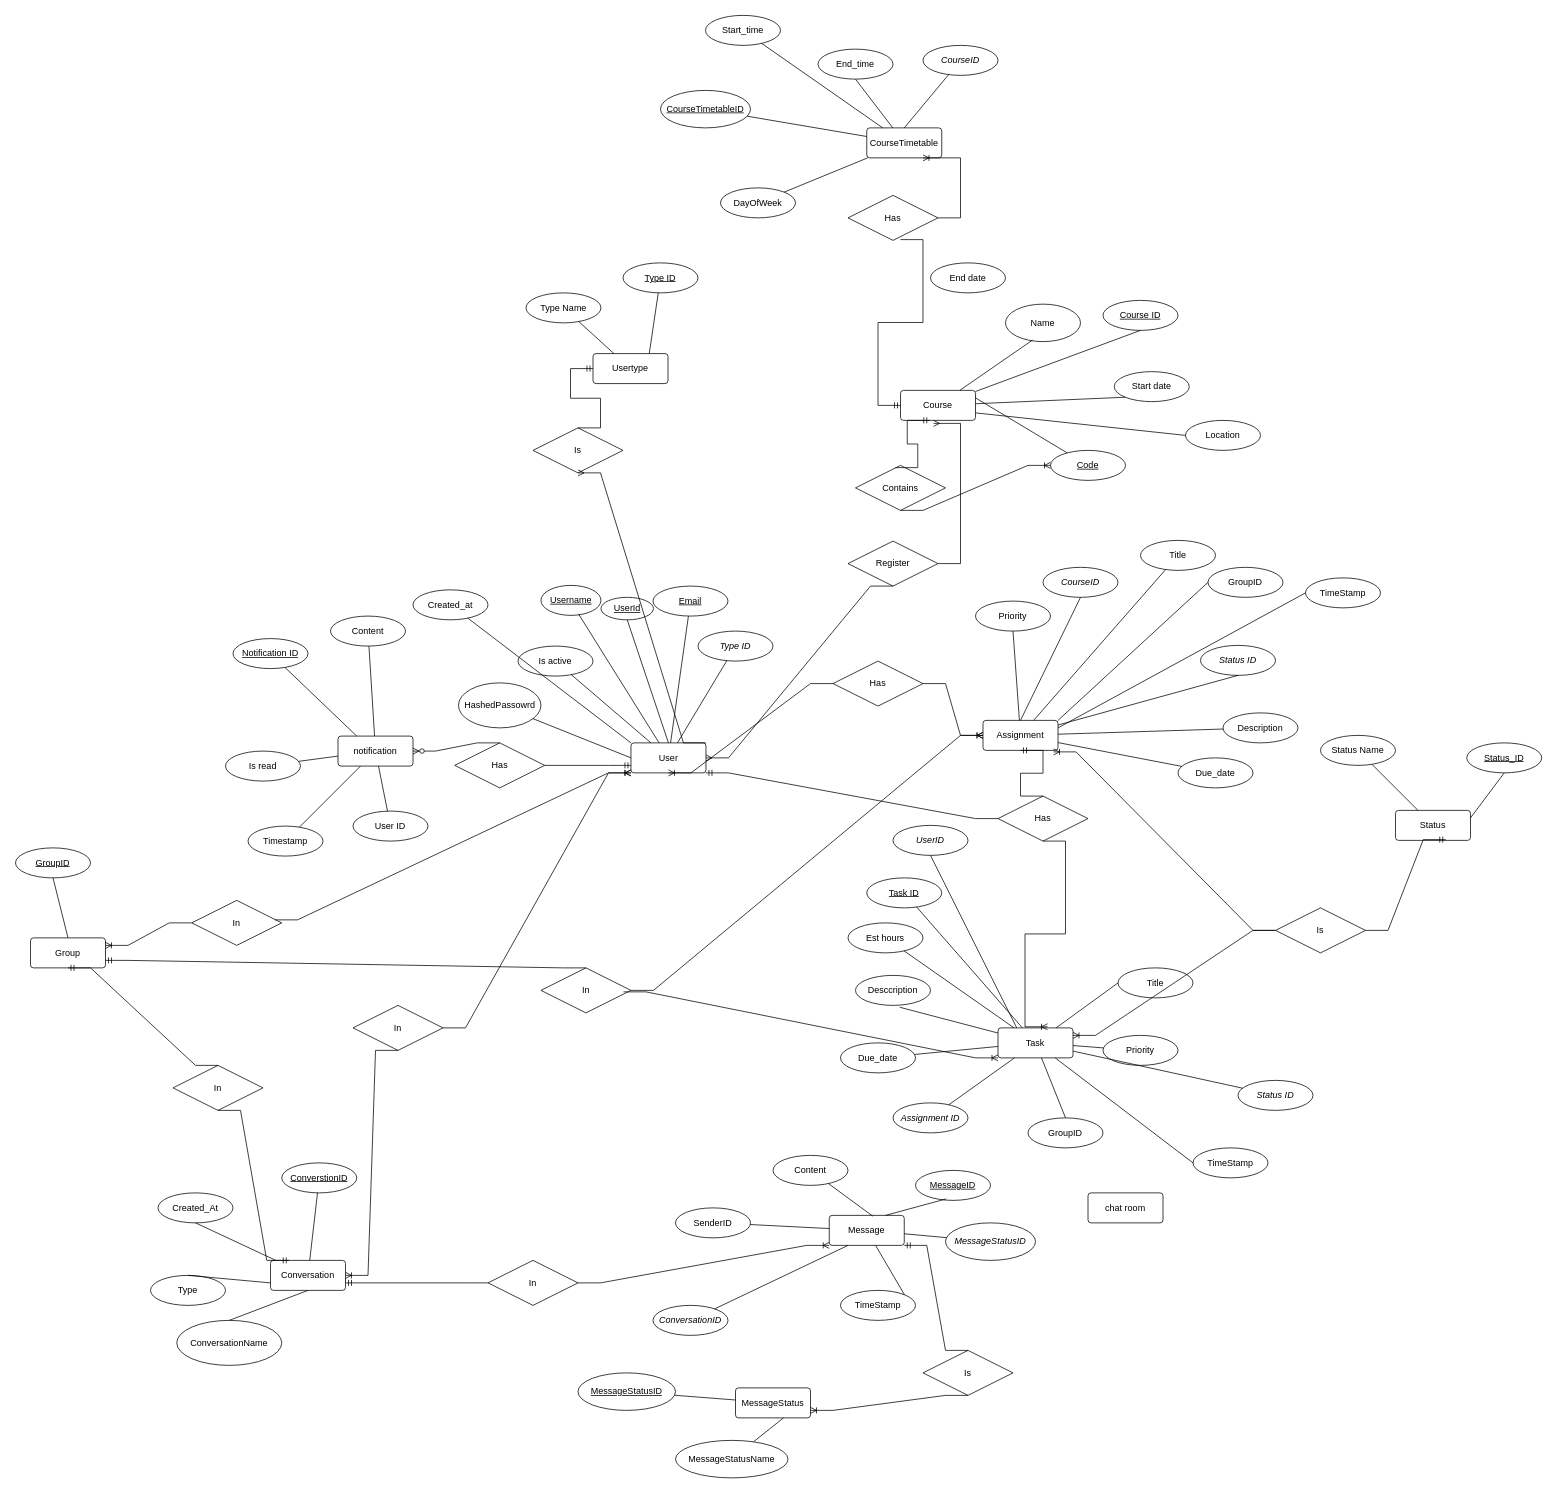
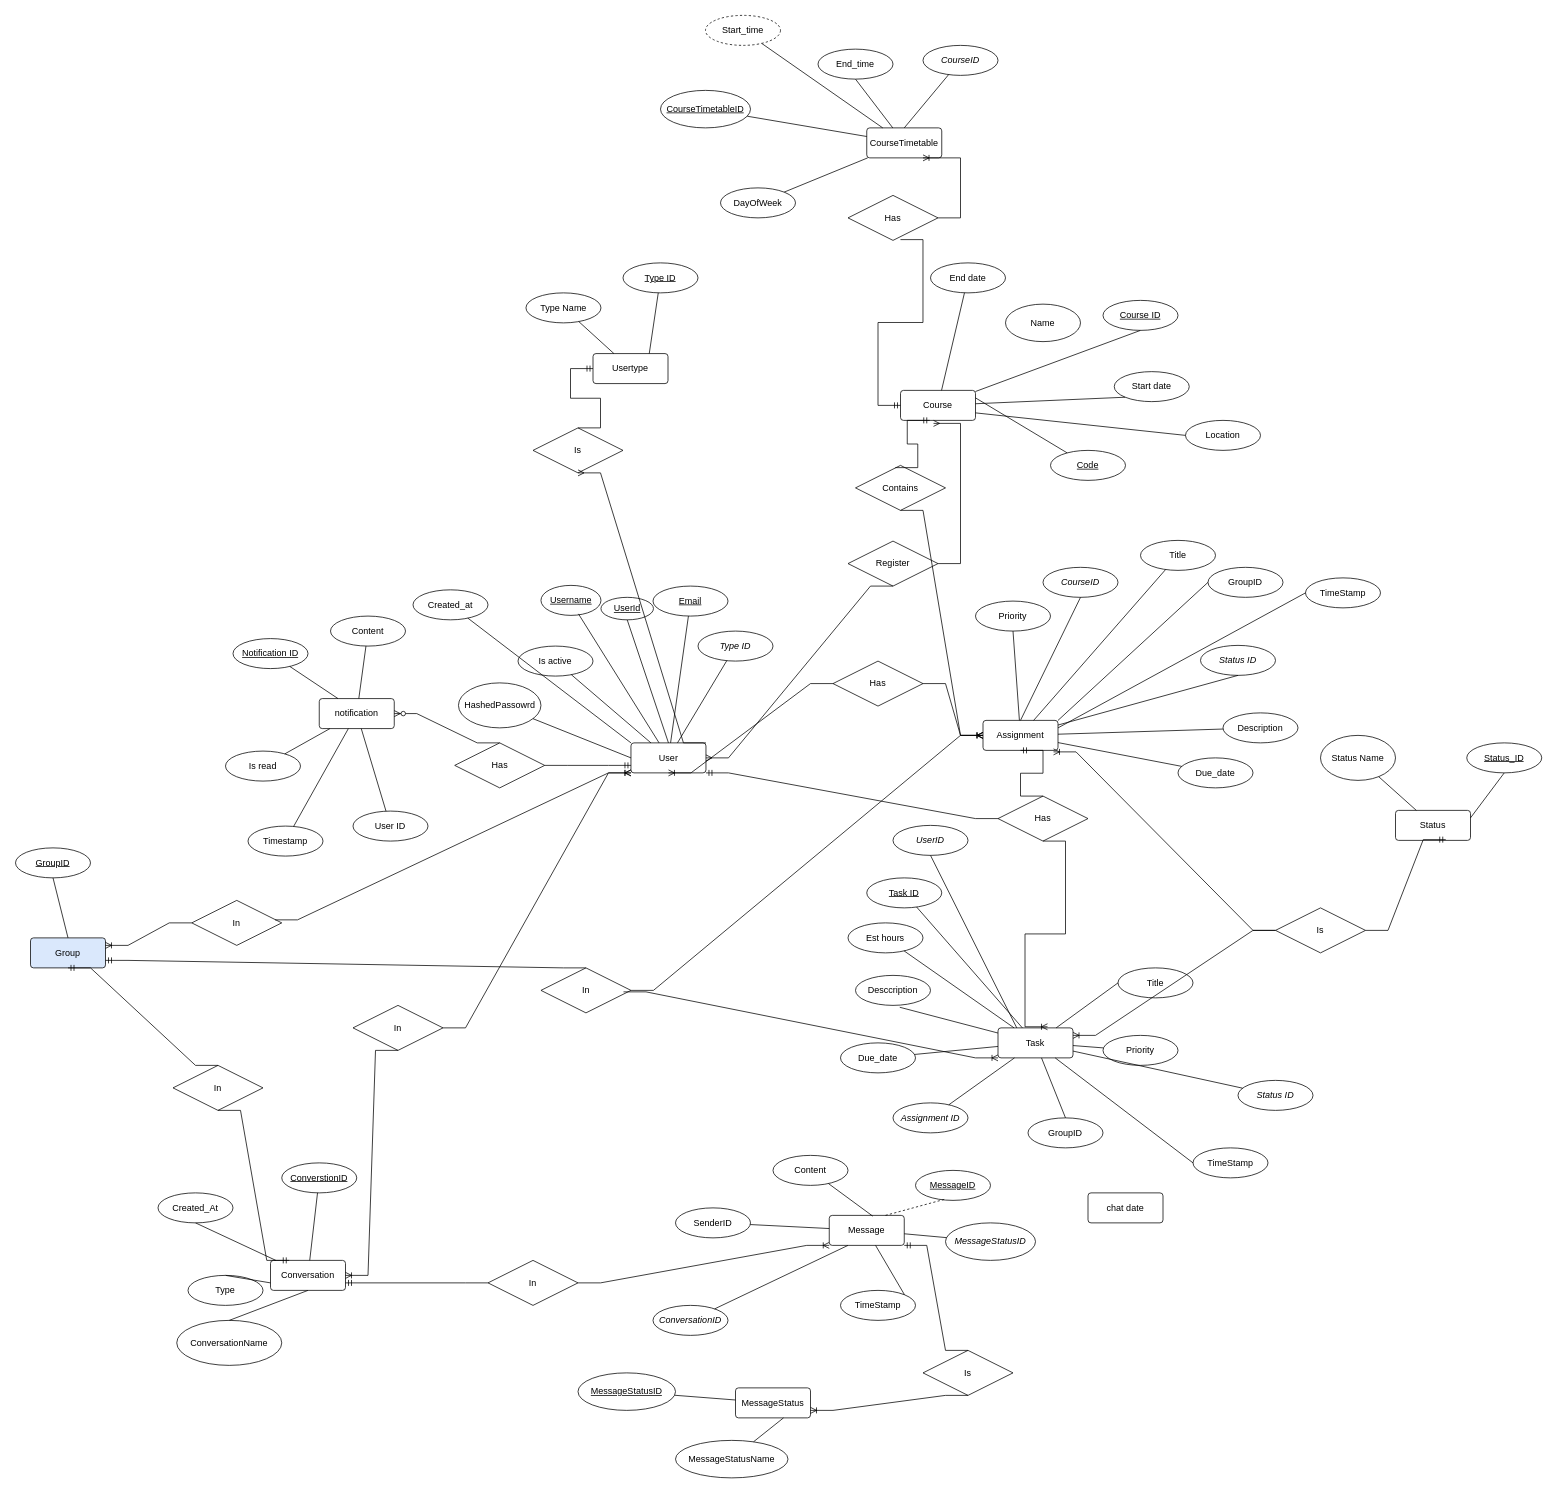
- <mxCell id="82" value="Start_time" style="ellipse;whiteSpace=wrap;html=1;align=center;" vertex="1" parent="1"><mxGeometry x="940" y="20" width="100" height="40" as="geometry" /></mxCell>
+ <mxCell id="82" value="Start_time" style="ellipse;whiteSpace=wrap;html=1;align=center;dashed=1;" vertex="1" parent="1"><mxGeometry x="940" y="20" width="100" height="40" as="geometry" /></mxCell>
+ <mxCell id="73" value="" style="endArrow=none;html=1;rounded=0;" edge="1" parent="1" source="3" target="72"><mxGeometry relative="1" as="geometry"><mxPoint x="1020" y="670" as="sourcePoint" /><mxPoint x="1180" y="670" as="targetPoint" /></mxGeometry></mxCell>
- <mxCell id="76" value="" style="endArrow=none;html=1;rounded=0;exitX=0.36;exitY=0.96;exitDx=0;exitDy=0;exitPerimeter=0;" edge="1" parent="1" source="58" target="3"><mxGeometry relative="1" as="geometry"><mxPoint x="1040" y="670" as="sourcePoint" /><mxPoint x="1200" y="670" as="targetPoint" /></mxGeometry></mxCell>
- <mxCell id="94" value="" style="edgeStyle=entityRelationEdgeStyle;fontSize=12;html=1;endArrow=ERoneToMany;rounded=0;exitX=0.5;exitY=1;exitDx=0;exitDy=0;" edge="1" parent="1" source="92" target="59"><mxGeometry width="100" height="100" relative="1" as="geometry"><mxPoint x="1030" y="720" as="sourcePoint" /><mxPoint x="1430" y="730" as="targetPoint" /></mxGeometry></mxCell>
+ <mxCell id="94" value="" style="edgeStyle=entityRelationEdgeStyle;fontSize=12;html=1;endArrow=ERoneToMany;rounded=0;exitX=0.5;exitY=1;exitDx=0;exitDy=0;" edge="1" parent="1" source="92" target="4"><mxGeometry width="100" height="100" relative="1" as="geometry"><mxPoint x="1030" y="720" as="sourcePoint" /><mxPoint x="1430" y="730" as="targetPoint" /></mxGeometry></mxCell>
- <mxCell id="99" value="Status Name" style="ellipse;whiteSpace=wrap;html=1;align=center;" vertex="1" parent="1"><mxGeometry x="1760" y="980" width="100" height="40" as="geometry" /></mxCell>
+ <mxCell id="99" value="Status Name" style="ellipse;whiteSpace=wrap;html=1;align=center;" vertex="1" parent="1"><mxGeometry x="1760" y="980" width="100" height="60" as="geometry" /></mxCell>
- <mxCell id="5" value="notification" style="rounded=1;arcSize=10;whiteSpace=wrap;html=1;align=center;" vertex="1" parent="1"><mxGeometry x="450" y="980.95" width="100" height="40" as="geometry" /></mxCell>
+ <mxCell id="5" value="notification" style="rounded=1;arcSize=10;whiteSpace=wrap;html=1;align=center;" vertex="1" parent="1"><mxGeometry x="425" y="930.95" width="100" height="40" as="geometry" /></mxCell>
- <mxCell id="148" value="Group" style="rounded=1;arcSize=10;whiteSpace=wrap;html=1;align=center;" vertex="1" parent="1"><mxGeometry x="40" y="1250" width="100" height="40" as="geometry" /></mxCell>
+ <mxCell id="148" value="Group" style="rounded=1;arcSize=10;whiteSpace=wrap;html=1;align=center;fillColor=#dae8fc;" vertex="1" parent="1"><mxGeometry x="40" y="1250" width="100" height="40" as="geometry" /></mxCell>
- <mxCell id="115" value="" style="endArrow=none;html=1;rounded=0;exitX=0.75;exitY=0;exitDx=0;exitDy=0;entryX=0.41;entryY=0.95;entryDx=0;entryDy=0;entryPerimeter=0;" edge="1" parent="1" source="8" target="110"><mxGeometry relative="1" as="geometry"><mxPoint x="1180" y="1600" as="sourcePoint" /><mxPoint x="1340" y="1600" as="targetPoint" /></mxGeometry></mxCell>
+ <mxCell id="115" value="" style="endArrow=none;html=1;rounded=0;exitX=0.75;exitY=0;exitDx=0;exitDy=0;entryX=0.41;entryY=0.95;entryDx=0;entryDy=0;entryPerimeter=0;dashed=1;" edge="1" parent="1" source="8" target="110"><mxGeometry relative="1" as="geometry"><mxPoint x="1180" y="1600" as="sourcePoint" /><mxPoint x="1340" y="1600" as="targetPoint" /></mxGeometry></mxCell>
- <mxCell id="7" value="chat room" style="rounded=1;arcSize=10;whiteSpace=wrap;html=1;align=center;" vertex="1" parent="1"><mxGeometry x="1450" y="1590" width="100" height="40" as="geometry" /></mxCell>
+ <mxCell id="7" value="chat date" style="rounded=1;arcSize=10;whiteSpace=wrap;html=1;align=center;" vertex="1" parent="1"><mxGeometry x="1450" y="1590" width="100" height="40" as="geometry" /></mxCell>
- <mxCell id="135" value="Type" style="ellipse;whiteSpace=wrap;html=1;align=center;" vertex="1" parent="1"><mxGeometry x="200" y="1700" width="100" height="40" as="geometry" /></mxCell>
+ <mxCell id="135" value="Type" style="ellipse;whiteSpace=wrap;html=1;align=center;" vertex="1" parent="1"><mxGeometry x="250" y="1700" width="100" height="40" as="geometry" /></mxCell>
